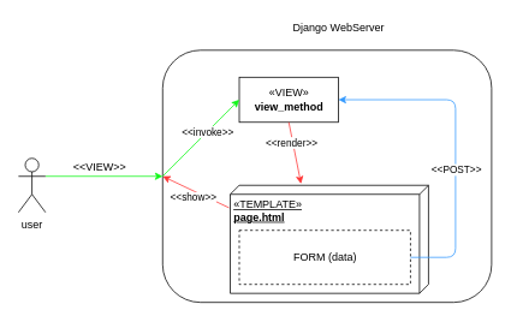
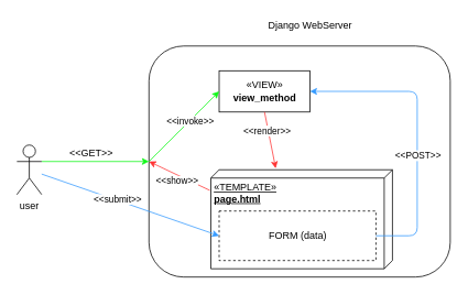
- <mxCell id="11" value="&amp;lt;&amp;lt;VIEW&amp;gt;&amp;gt;" style="text;html=1;align=center;verticalAlign=middle;resizable=0;points=[];autosize=1;strokeColor=none;" vertex="1" parent="1"><mxGeometry x="75" y="175" width="70" height="20" as="geometry" /></mxCell>
+ <mxCell id="11" value="&amp;lt;&amp;lt;GET&amp;gt;&amp;gt;" style="text;html=1;align=center;verticalAlign=middle;resizable=0;points=[];autosize=1;strokeColor=none;" vertex="1" parent="1"><mxGeometry x="75" y="175" width="70" height="20" as="geometry" /></mxCell>
+ <mxCell id="18" value="" style="endArrow=classic;html=1;entryX=0;entryY=0.5;entryDx=0;entryDy=0;strokeColor=#3399FF;" edge="1" parent="1" source="8" target="15"><mxGeometry width="50" height="50" relative="1" as="geometry"><mxPoint x="215" y="235" as="sourcePoint" /><mxPoint x="265" y="185" as="targetPoint" /></mxGeometry></mxCell>
+ <mxCell id="19" value="&amp;lt;&amp;lt;submit&amp;gt;&amp;gt;" style="edgeLabel;html=1;align=center;verticalAlign=middle;resizable=0;points=[];" vertex="1" connectable="0" parent="18"><mxGeometry x="-0.156" y="1" relative="1" as="geometry"><mxPoint as="offset" /></mxGeometry></mxCell>
